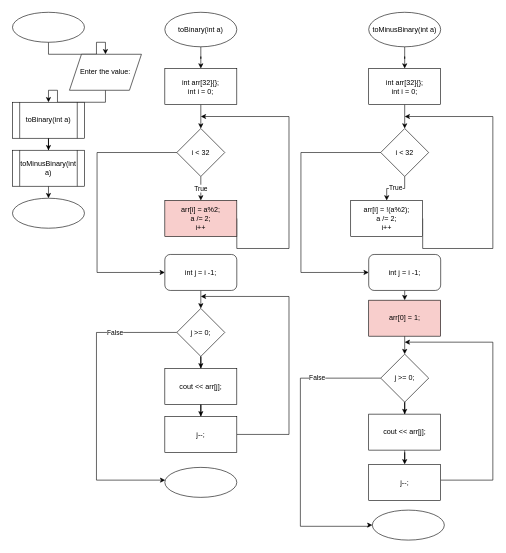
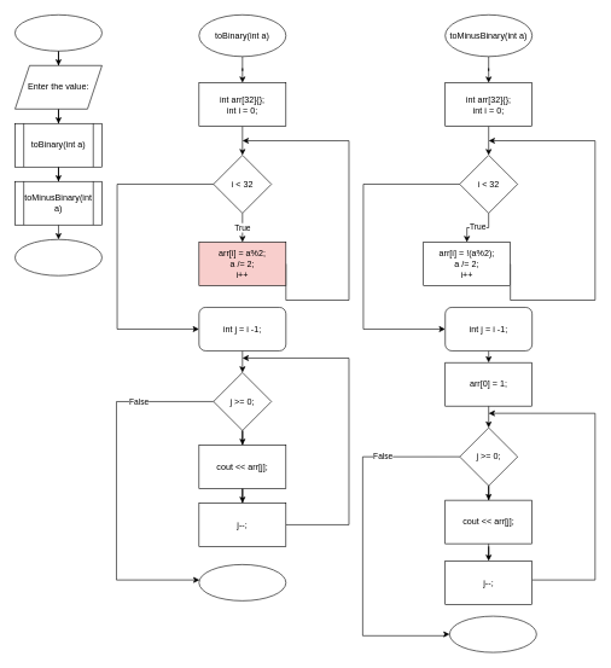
- <mxCell id="5" value="Enter the value:" style="shape=parallelogram;perimeter=parallelogramPerimeter;whiteSpace=wrap;html=1;fixedSize=1;" vertex="1" parent="1"><mxGeometry x="115" y="90" width="120" height="60" as="geometry" /></mxCell>
+ <mxCell id="5" value="Enter the value:" style="shape=parallelogram;perimeter=parallelogramPerimeter;whiteSpace=wrap;html=1;fixedSize=1;" vertex="1" parent="1"><mxGeometry x="20" y="90" width="120" height="60" as="geometry" /></mxCell>
- <mxCell id="54" value="arr[0] = 1;" style="whiteSpace=wrap;html=1;fillColor=#f8cecc;" vertex="1" parent="1"><mxGeometry x="613.92" y="500" width="120" height="60" as="geometry" /></mxCell>
+ <mxCell id="54" value="arr[0] = 1;" style="whiteSpace=wrap;html=1;" vertex="1" parent="1"><mxGeometry x="613.92" y="500" width="120" height="60" as="geometry" /></mxCell>
